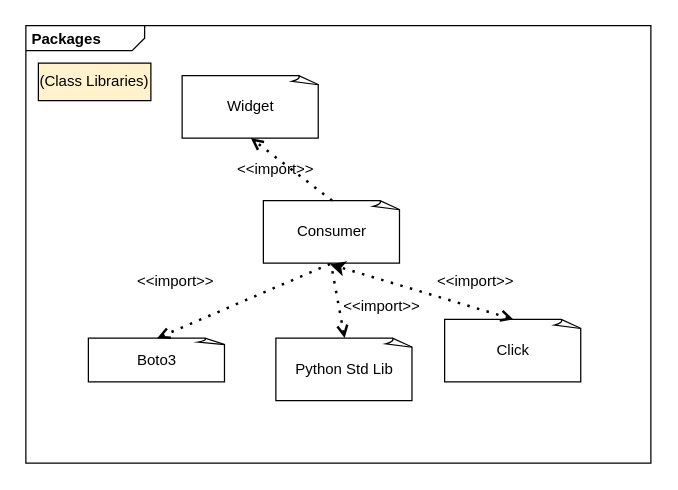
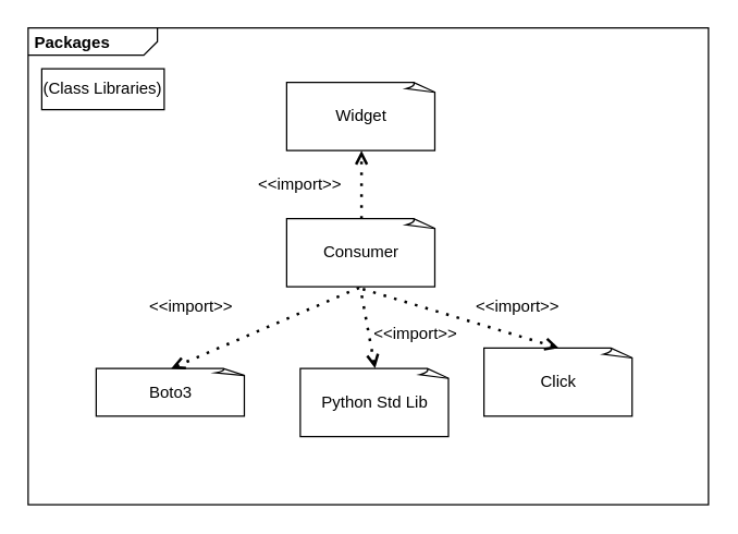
- <mxCell id="8" value="(Class Libraries)" style="rounded=0;whiteSpace=wrap;html=1;fillColor=#fff2cc;" vertex="1" parent="1"><mxGeometry x="30" y="50" width="90" height="30" as="geometry" /></mxCell>
+ <mxCell id="8" value="(Class Libraries)" style="rounded=0;whiteSpace=wrap;html=1;" vertex="1" parent="1"><mxGeometry x="30" y="50" width="90" height="30" as="geometry" /></mxCell>
- <mxCell id="3" value="Widget" style="whiteSpace=wrap;html=1;shape=mxgraph.basic.document" vertex="1" parent="1"><mxGeometry x="145" y="60" width="110" height="50" as="geometry" /></mxCell>
+ <mxCell id="3" value="Widget" style="whiteSpace=wrap;html=1;shape=mxgraph.basic.document" vertex="1" parent="1"><mxGeometry x="210" y="60" width="110" height="50" as="geometry" /></mxCell>
- <mxCell id="11" value="" style="endArrow=classic;dashed=1;html=1;dashPattern=1 3;strokeWidth=2;rounded=0;entryX=0.485;entryY=1.019;entryDx=0;entryDy=0;entryPerimeter=0;exitX=0.5;exitY=0;exitDx=0;exitDy=0;exitPerimeter=0;startArrow=open;startFill=0;" edge="1" parent="1" source="6" target="4"><mxGeometry width="50" height="50" relative="1" as="geometry"><mxPoint x="275" y="280" as="sourcePoint" /><mxPoint x="274" y="220" as="targetPoint" /></mxGeometry></mxCell>
+ <mxCell id="11" value="" style="endArrow=none;dashed=1;html=1;dashPattern=1 3;strokeWidth=2;rounded=0;entryX=0.485;entryY=1.019;entryDx=0;entryDy=0;entryPerimeter=0;exitX=0.5;exitY=0;exitDx=0;exitDy=0;exitPerimeter=0;startArrow=open;startFill=0;" edge="1" parent="1" source="6" target="4"><mxGeometry width="50" height="50" relative="1" as="geometry"><mxPoint x="275" y="280" as="sourcePoint" /><mxPoint x="274" y="220" as="targetPoint" /></mxGeometry></mxCell>
